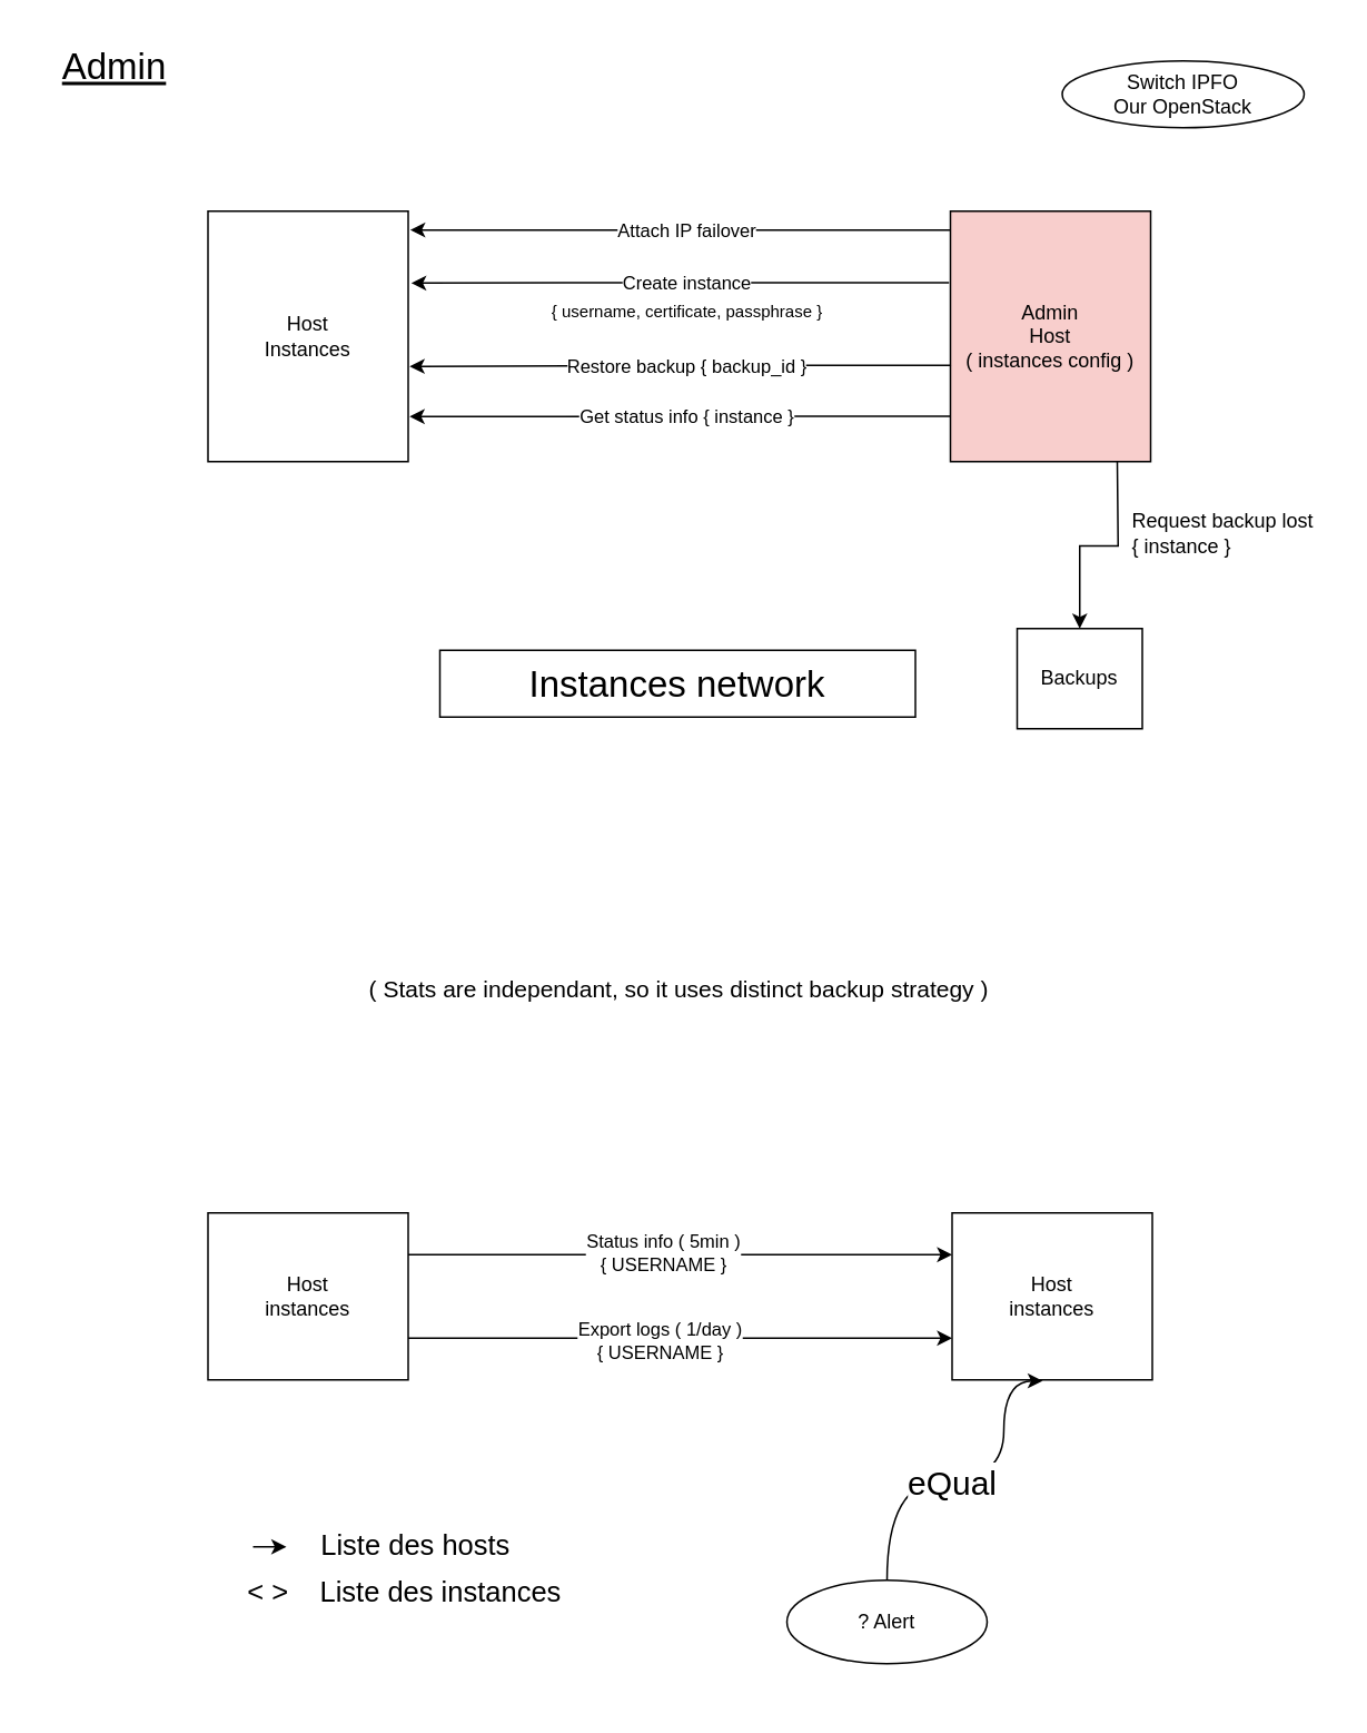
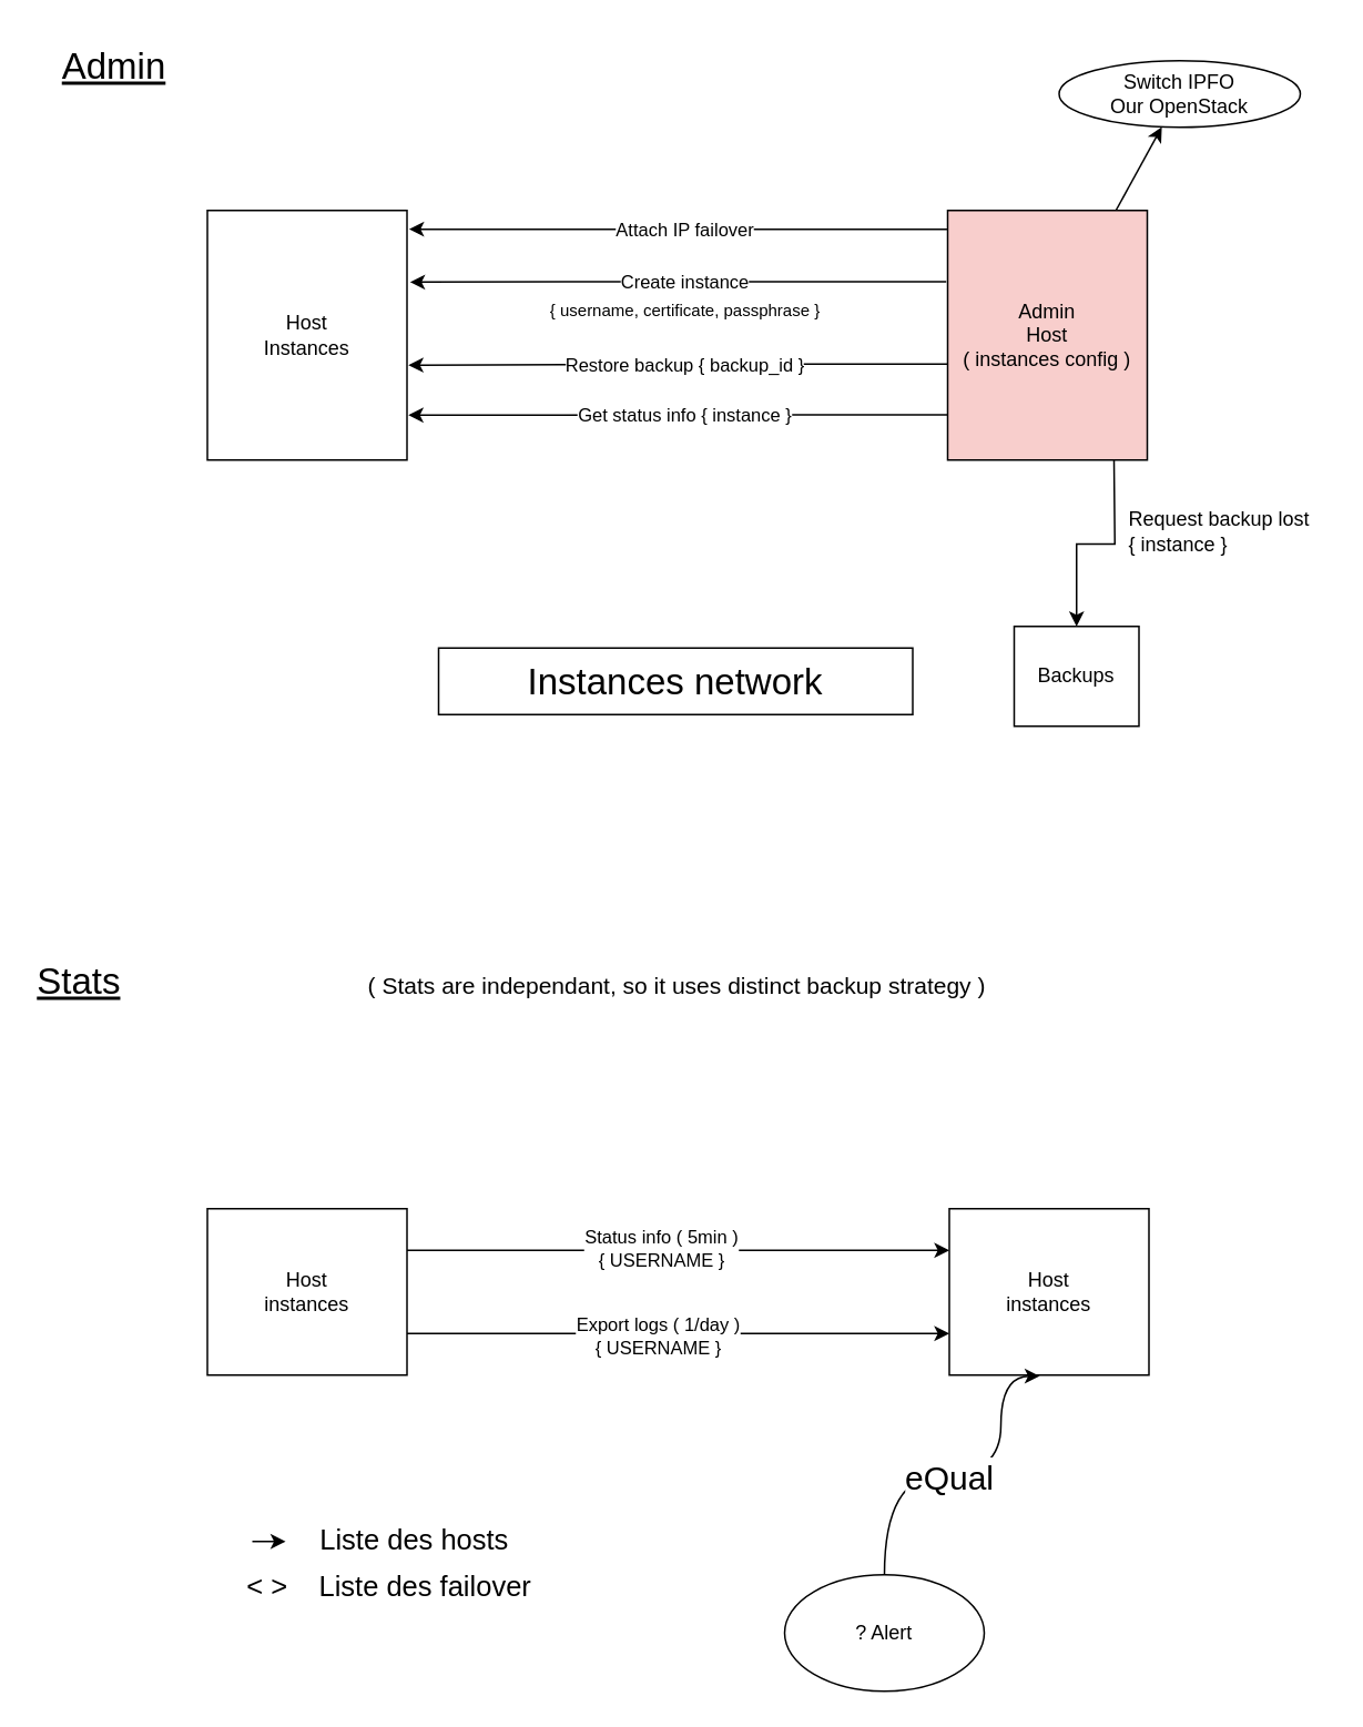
+ <mxCell id="5" value="" style="rounded=0;orthogonalLoop=1;jettySize=auto;html=1;" edge="1" parent="1" source="9" target="10"><mxGeometry relative="1" as="geometry" /></mxCell>
+ <mxCell id="4" value="&lt;font style=&quot;font-size: 22px;&quot;&gt;&lt;u&gt;Stats&lt;/u&gt;&lt;/font&gt;" style="text;html=1;align=left;verticalAlign=middle;resizable=0;points=[];autosize=1;strokeColor=none;fillColor=none;" vertex="1" parent="1"><mxGeometry x="20" y="570" width="70" height="40" as="geometry" /></mxCell>
- <mxCell id="32" value="&lt;font style=&quot;font-size: 17px;&quot;&gt;&amp;lt; &amp;gt;&amp;nbsp; &amp;nbsp; Liste des instances&lt;/font&gt;" style="text;html=1;align=left;verticalAlign=middle;resizable=0;points=[];autosize=1;strokeColor=none;fillColor=none;" vertex="1" parent="1"><mxGeometry x="146" y="939" width="210" height="30" as="geometry" /></mxCell>
+ <mxCell id="32" value="&lt;font style=&quot;font-size: 17px;&quot;&gt;&amp;lt; &amp;gt;&amp;nbsp; &amp;nbsp; Liste des failover&lt;/font&gt;" style="text;html=1;align=left;verticalAlign=middle;resizable=0;points=[];autosize=1;strokeColor=none;fillColor=none;" vertex="1" parent="1"><mxGeometry x="146" y="939" width="210" height="30" as="geometry" /></mxCell>
- <mxCell id="28" value="? Alert" style="ellipse;whiteSpace=wrap;html=1;" vertex="1" parent="1"><mxGeometry x="471" y="946" width="120" height="50" as="geometry" /></mxCell>
+ <mxCell id="28" value="? Alert" style="ellipse;whiteSpace=wrap;html=1;" vertex="1" parent="1"><mxGeometry x="471" y="946" width="120" height="70" as="geometry" /></mxCell>
